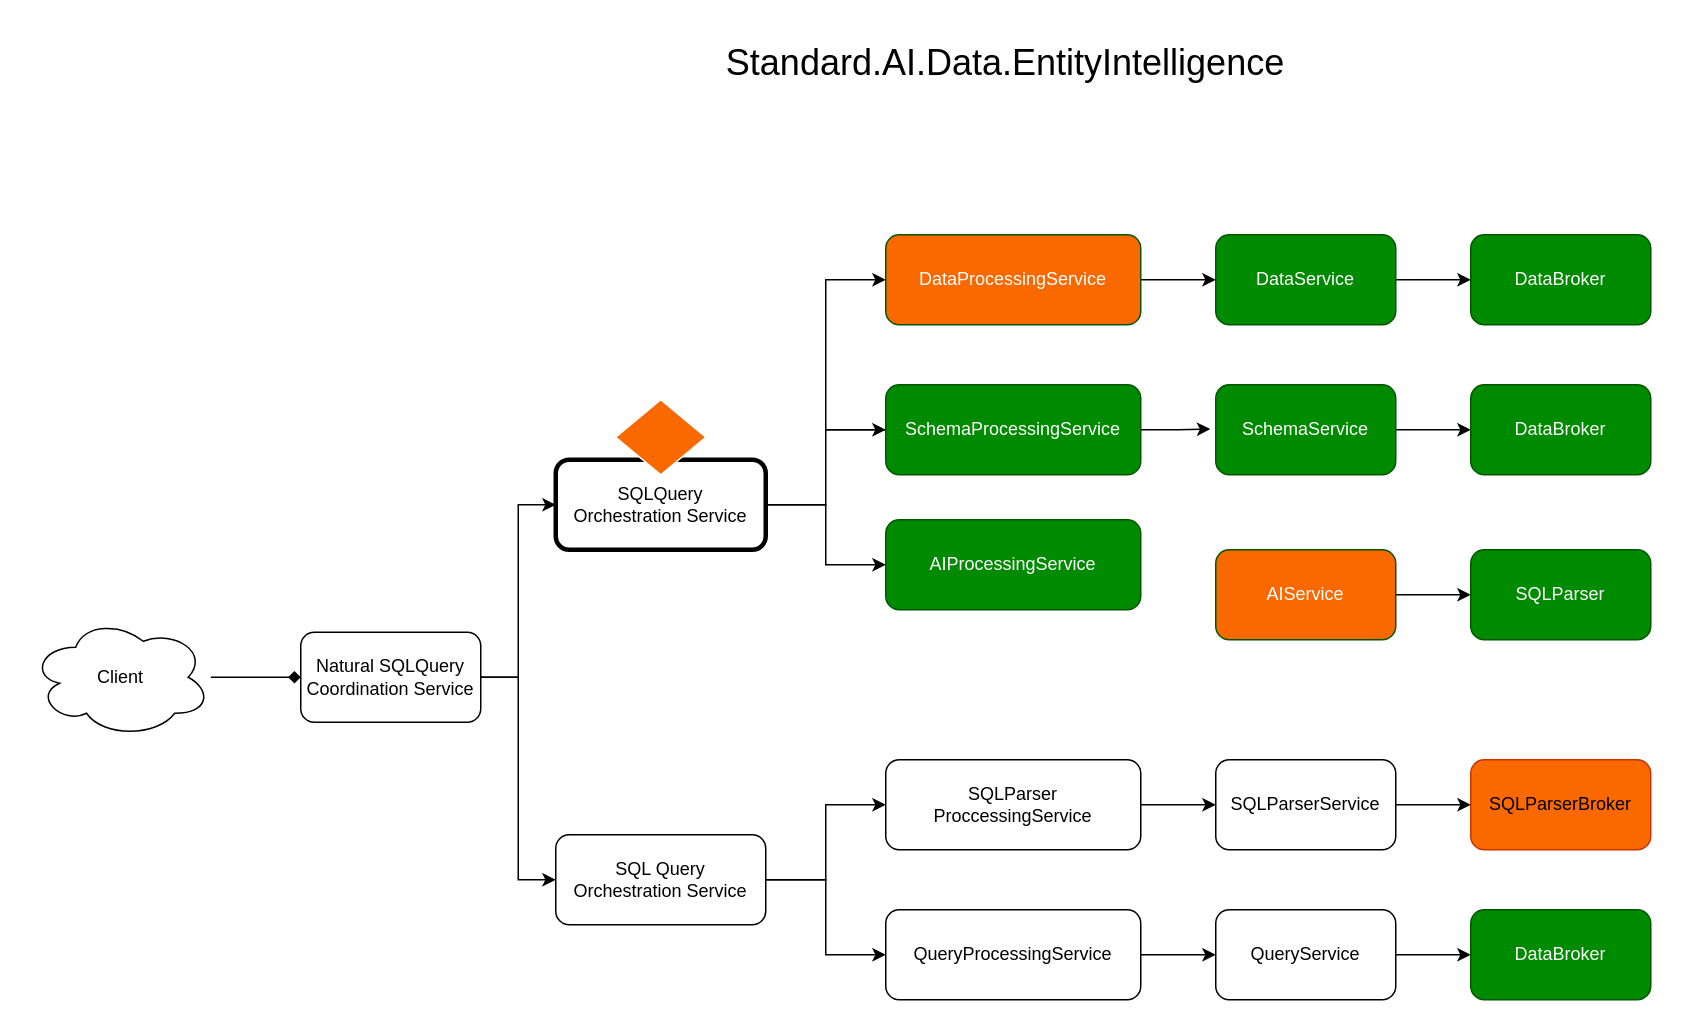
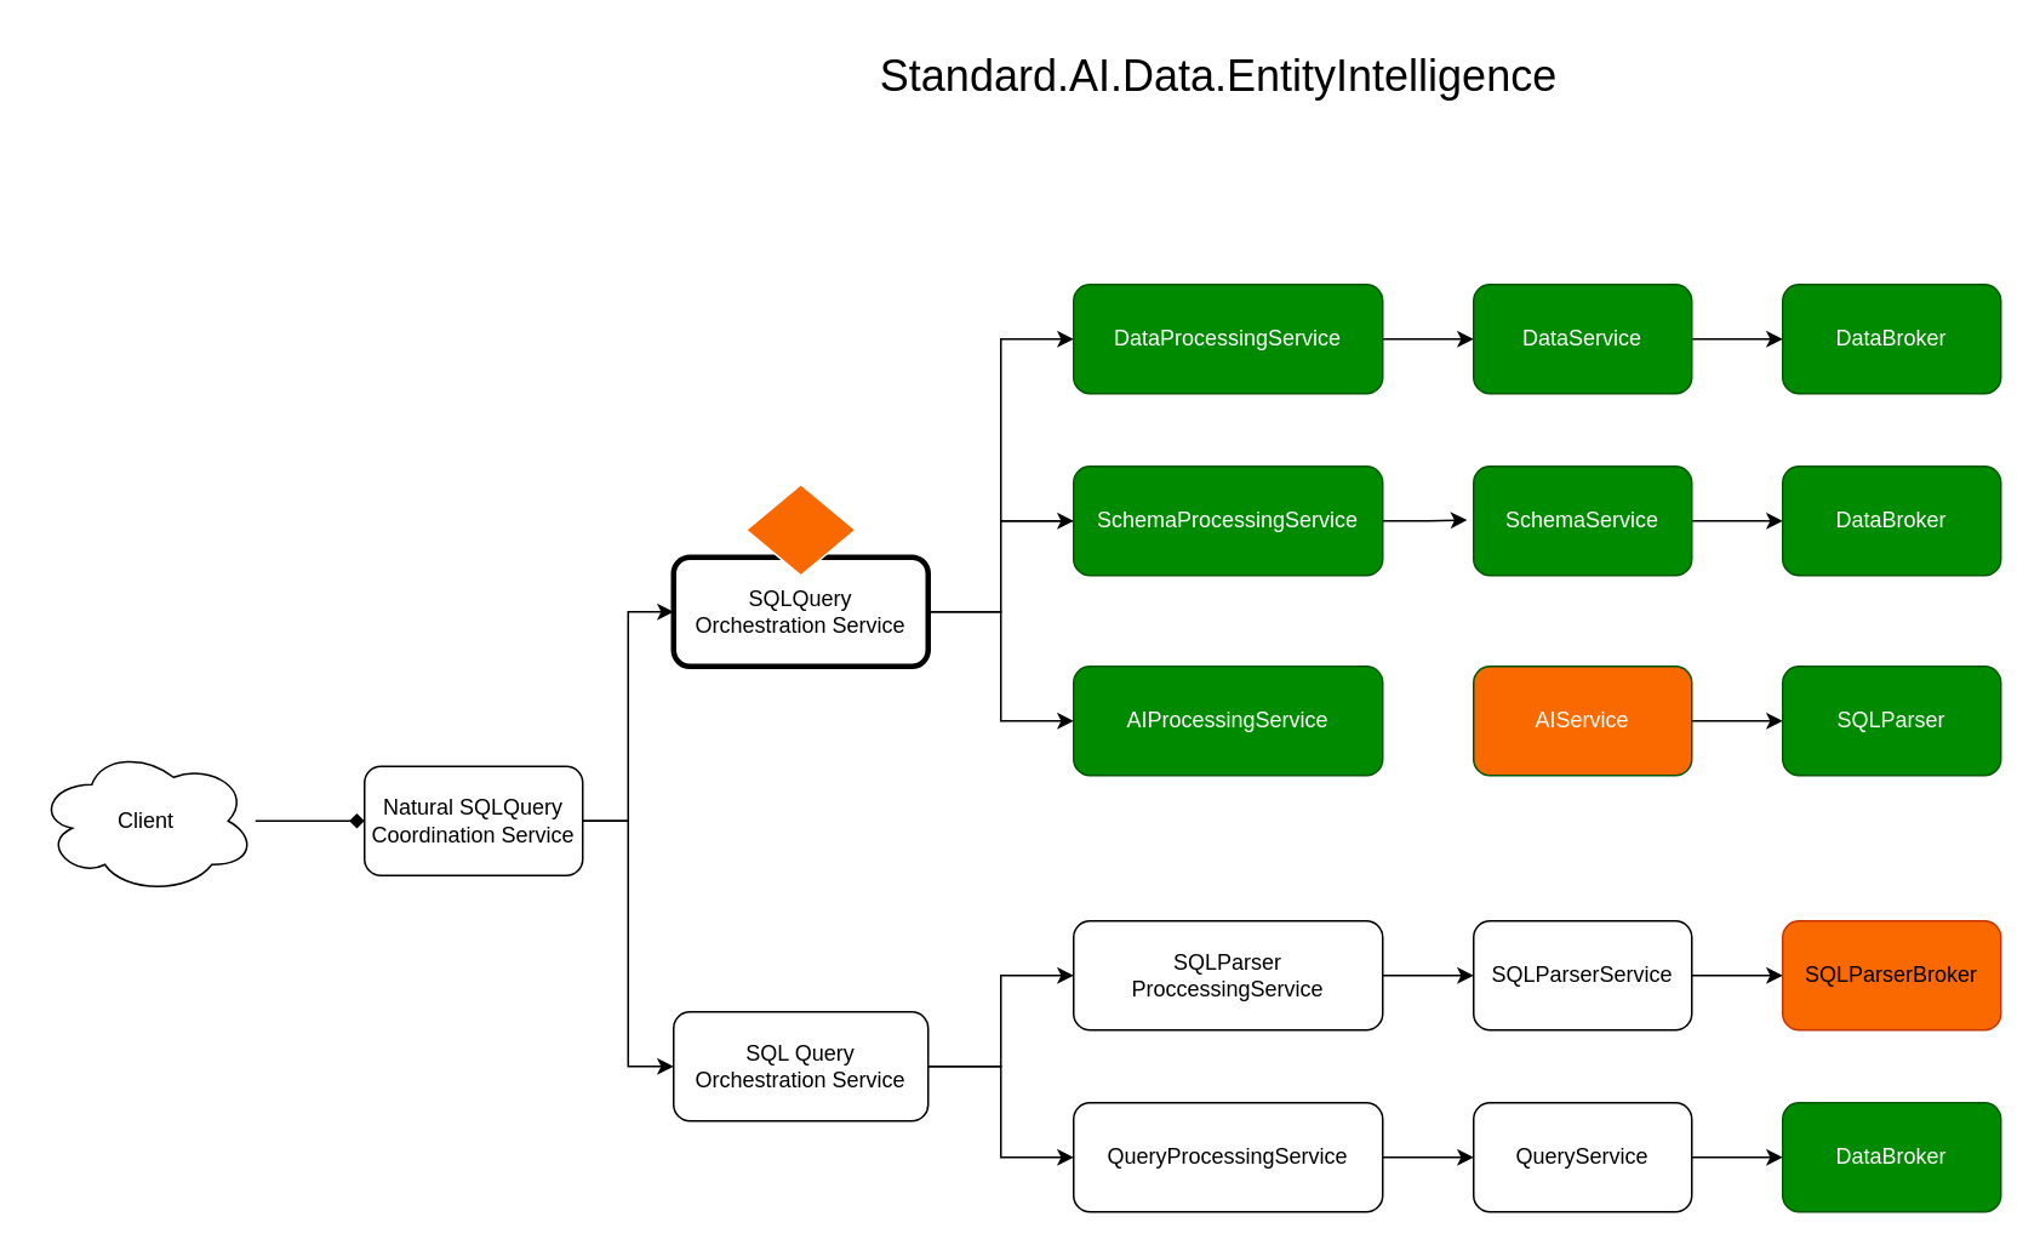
- <mxCell id="15" value="DataProcessingService" style="rounded=1;whiteSpace=wrap;html=1;fillColor=#fa6800;fontColor=#ffffff;strokeColor=#005700;" parent="1" vertex="1"><mxGeometry x="590" y="150" width="170" height="60" as="geometry" /></mxCell>
+ <mxCell id="15" value="DataProcessingService" style="rounded=1;whiteSpace=wrap;html=1;fillColor=#008a00;fontColor=#ffffff;strokeColor=#005700;" parent="1" vertex="1"><mxGeometry x="590" y="150" width="170" height="60" as="geometry" /></mxCell>
- <mxCell id="16" value="AIProcessingService" style="rounded=1;whiteSpace=wrap;html=1;fillColor=#008a00;fontColor=#ffffff;strokeColor=#005700;" parent="1" vertex="1"><mxGeometry x="590" y="340" width="170" height="60" as="geometry" /></mxCell>
+ <mxCell id="16" value="AIProcessingService" style="rounded=1;whiteSpace=wrap;html=1;fillColor=#008a00;fontColor=#ffffff;strokeColor=#005700;" parent="1" vertex="1"><mxGeometry x="590" y="360" width="170" height="60" as="geometry" /></mxCell>
